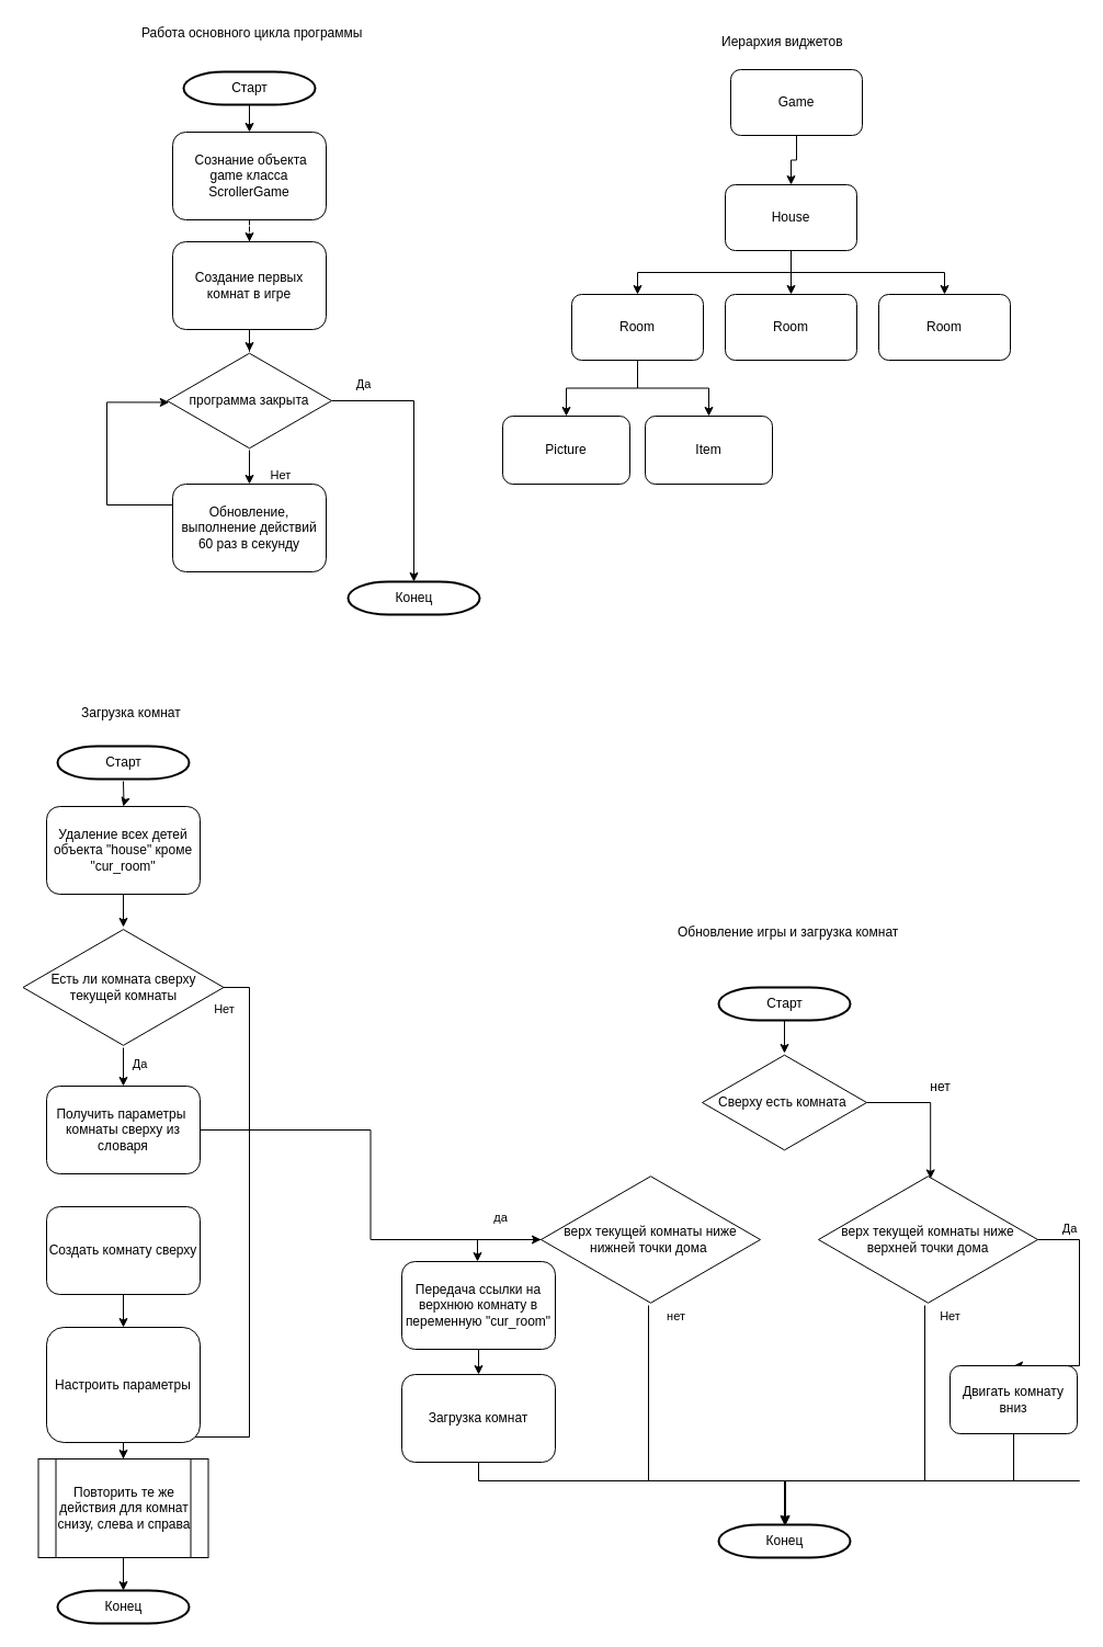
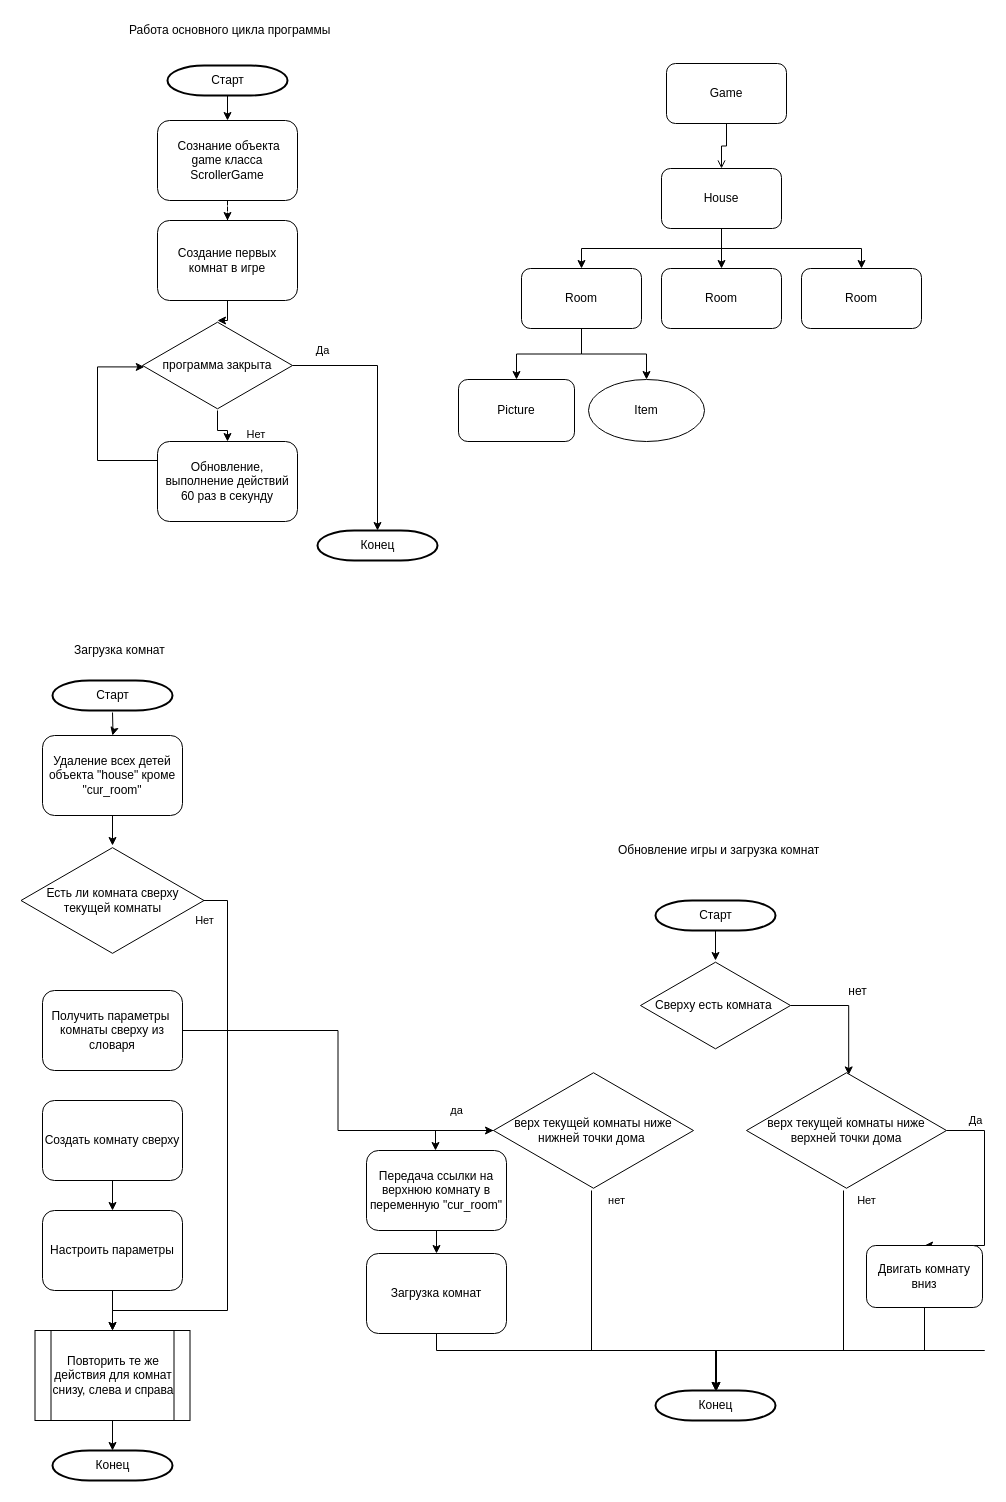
- <mxCell id="25" value="Иерархия виджетов" style="text;html=1;resizable=0;points=[];autosize=1;align=left;verticalAlign=top;spacingTop=-4;" vertex="1" parent="1"><mxGeometry x="656" y="28" width="130" height="20" as="geometry" /></mxCell>
- <mxCell id="15" value="" style="edgeStyle=orthogonalEdgeStyle;rounded=0;orthogonalLoop=1;jettySize=auto;html=1;" edge="1" parent="1" source="16" target="20"><mxGeometry relative="1" as="geometry" /></mxCell>
+ <mxCell id="15" value="" style="edgeStyle=orthogonalEdgeStyle;rounded=0;orthogonalLoop=1;jettySize=auto;html=1;endArrow=open;" edge="1" parent="1" source="16" target="20"><mxGeometry relative="1" as="geometry" /></mxCell>
- <mxCell id="11" value="программа закрыта" style="html=1;whiteSpace=wrap;aspect=fixed;shape=isoRectangle;" vertex="1" parent="1"><mxGeometry x="152" y="320" width="150" height="90" as="geometry" /></mxCell>
+ <mxCell id="11" value="программа закрыта" style="html=1;whiteSpace=wrap;aspect=fixed;shape=isoRectangle;" vertex="1" parent="1"><mxGeometry x="142" y="320" width="150" height="90" as="geometry" /></mxCell>
- <mxCell id="28" value="Item" style="rounded=1;whiteSpace=wrap;html=1;" vertex="1" parent="1"><mxGeometry x="588" y="379" width="116" height="62" as="geometry" /></mxCell>
+ <mxCell id="28" value="Item" style="ellipse;whiteSpace=wrap;html=1;" vertex="1" parent="1"><mxGeometry x="588" y="379" width="116" height="62" as="geometry" /></mxCell>
- <mxCell id="53" value="Да" style="edgeStyle=orthogonalEdgeStyle;rounded=0;orthogonalLoop=1;jettySize=auto;html=1;" edge="1" parent="1" source="55" target="57"><mxGeometry x="0.111" y="15" relative="1" as="geometry"><mxPoint as="offset" /></mxGeometry></mxCell>
- <mxCell id="61" value="Настроить параметры" style="rounded=1;whiteSpace=wrap;html=1;" vertex="1" parent="1"><mxGeometry x="42" y="1210" width="140" height="105" as="geometry" /></mxCell>
+ <mxCell id="61" value="Настроить параметры" style="rounded=1;whiteSpace=wrap;html=1;" vertex="1" parent="1"><mxGeometry x="42" y="1210" width="140" height="80" as="geometry" /></mxCell>
